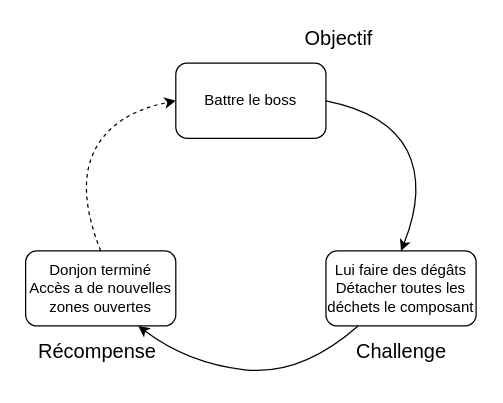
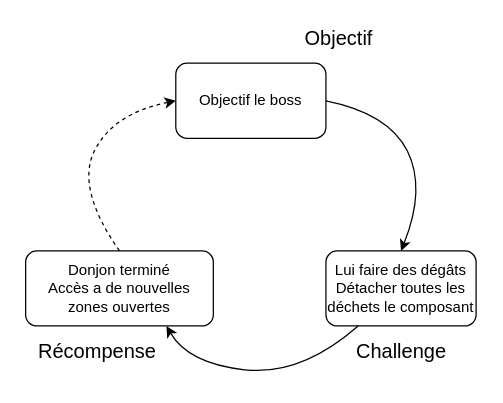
- <mxCell id="2" value="Battre le boss" style="rounded=1;whiteSpace=wrap;html=1;" vertex="1" parent="1"><mxGeometry x="140" y="50" width="120" height="60" as="geometry" /></mxCell>
+ <mxCell id="2" value="Objectif le boss" style="rounded=1;whiteSpace=wrap;html=1;" vertex="1" parent="1"><mxGeometry x="140" y="50" width="120" height="60" as="geometry" /></mxCell>
- <mxCell id="4" value="Donjon terminé&lt;br&gt;Accès a de nouvelles zones ouvertes" style="rounded=1;whiteSpace=wrap;html=1;" vertex="1" parent="1"><mxGeometry x="20" y="200" width="120" height="60" as="geometry" /></mxCell>
+ <mxCell id="4" value="Donjon terminé&lt;br&gt;Accès a de nouvelles zones ouvertes" style="rounded=1;whiteSpace=wrap;html=1;" vertex="1" parent="1"><mxGeometry x="20" y="200" width="150" height="60" as="geometry" /></mxCell>
